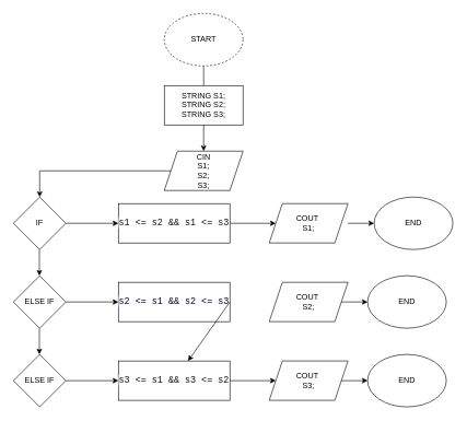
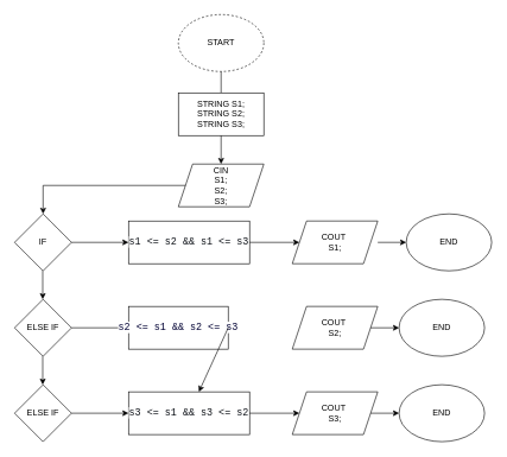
- <mxCell id="17" value="&lt;div style=&quot;font-family: Consolas, &amp;quot;Courier New&amp;quot;, monospace; font-size: 14px; line-height: 19px; white-space: pre;&quot;&gt;&lt;div style=&quot;line-height: 19px;&quot;&gt;&lt;font style=&quot;background-color: rgb(255, 255, 255);&quot; color=&quot;#000033&quot;&gt;s2 &amp;lt;= s1 &amp;amp;&amp;amp; s2 &amp;lt;= s3&lt;/font&gt;&lt;/div&gt;&lt;/div&gt;" style="rounded=0;whiteSpace=wrap;html=1;" parent="1" vertex="1"><mxGeometry x="180" y="430" width="170" height="60" as="geometry" /></mxCell>
+ <mxCell id="17" value="&lt;div style=&quot;font-family: Consolas, &amp;quot;Courier New&amp;quot;, monospace; font-size: 14px; line-height: 19px; white-space: pre;&quot;&gt;&lt;div style=&quot;line-height: 19px;&quot;&gt;&lt;font style=&quot;background-color: rgb(255, 255, 255);&quot; color=&quot;#000033&quot;&gt;s2 &amp;lt;= s1 &amp;amp;&amp;amp; s2 &amp;lt;= s3&lt;/font&gt;&lt;/div&gt;&lt;/div&gt;" style="rounded=0;whiteSpace=wrap;html=1;" parent="1" vertex="1"><mxGeometry x="180" y="430" width="140" height="60" as="geometry" /></mxCell>
